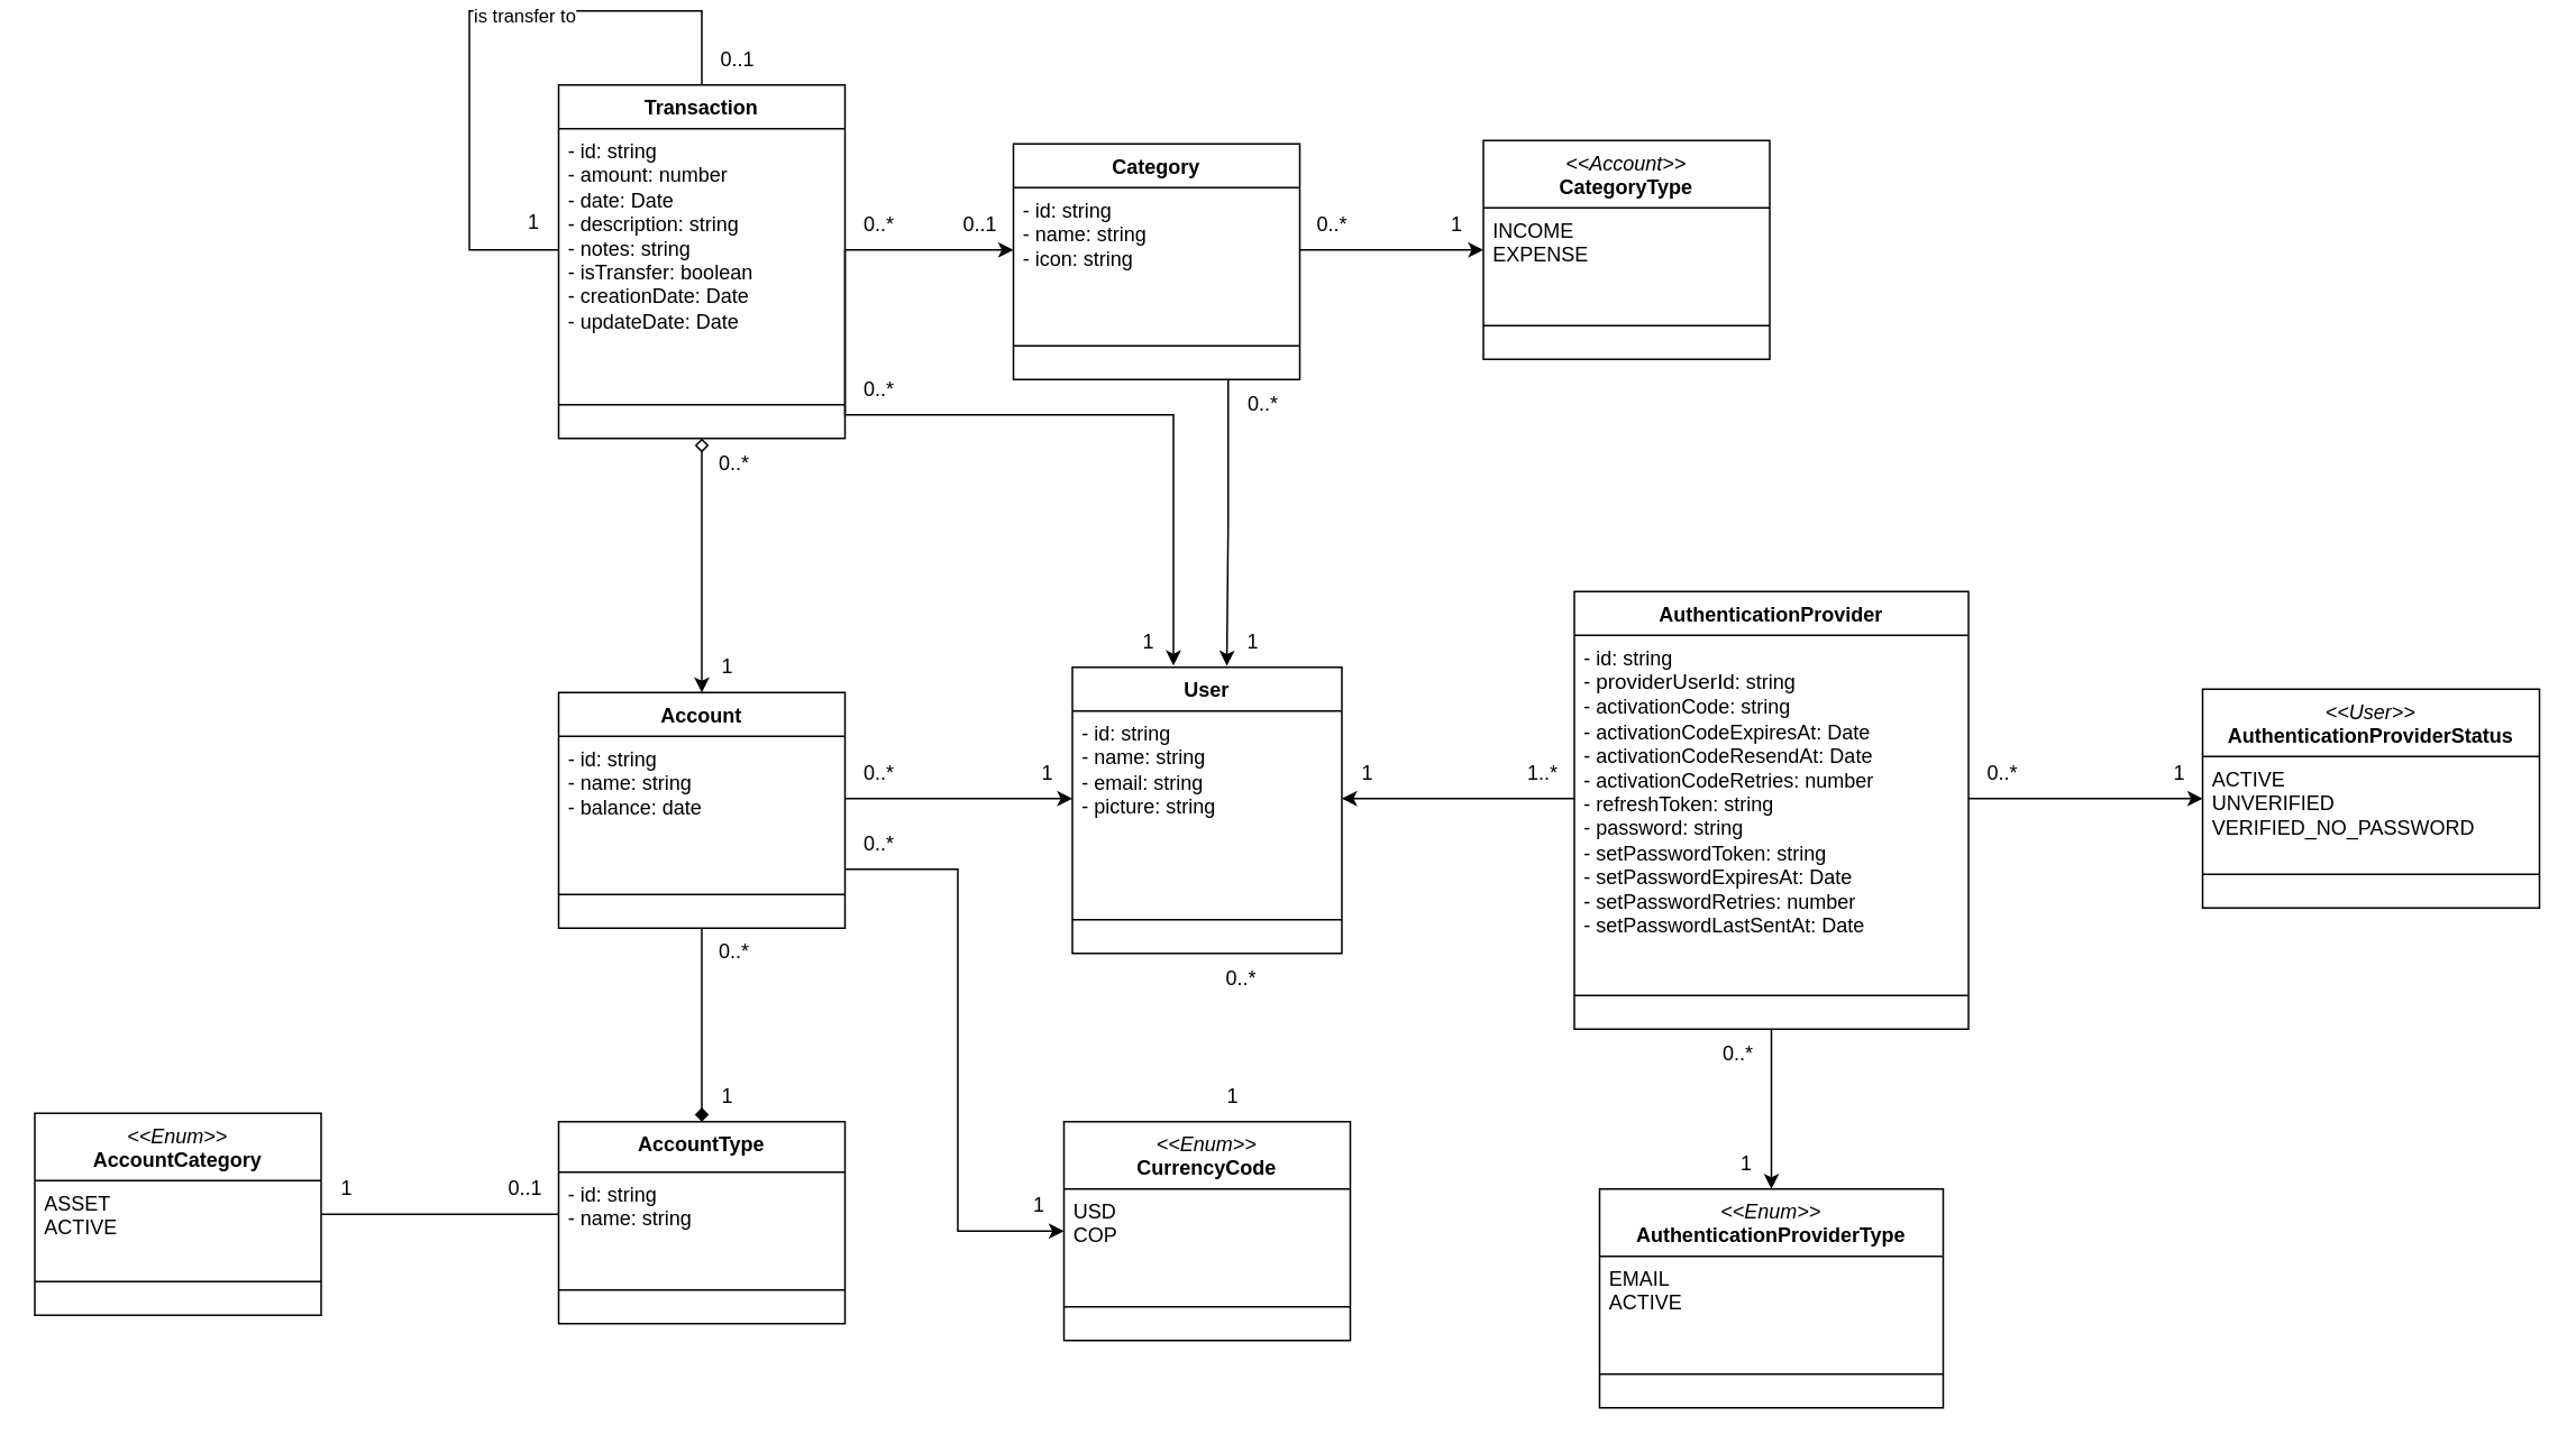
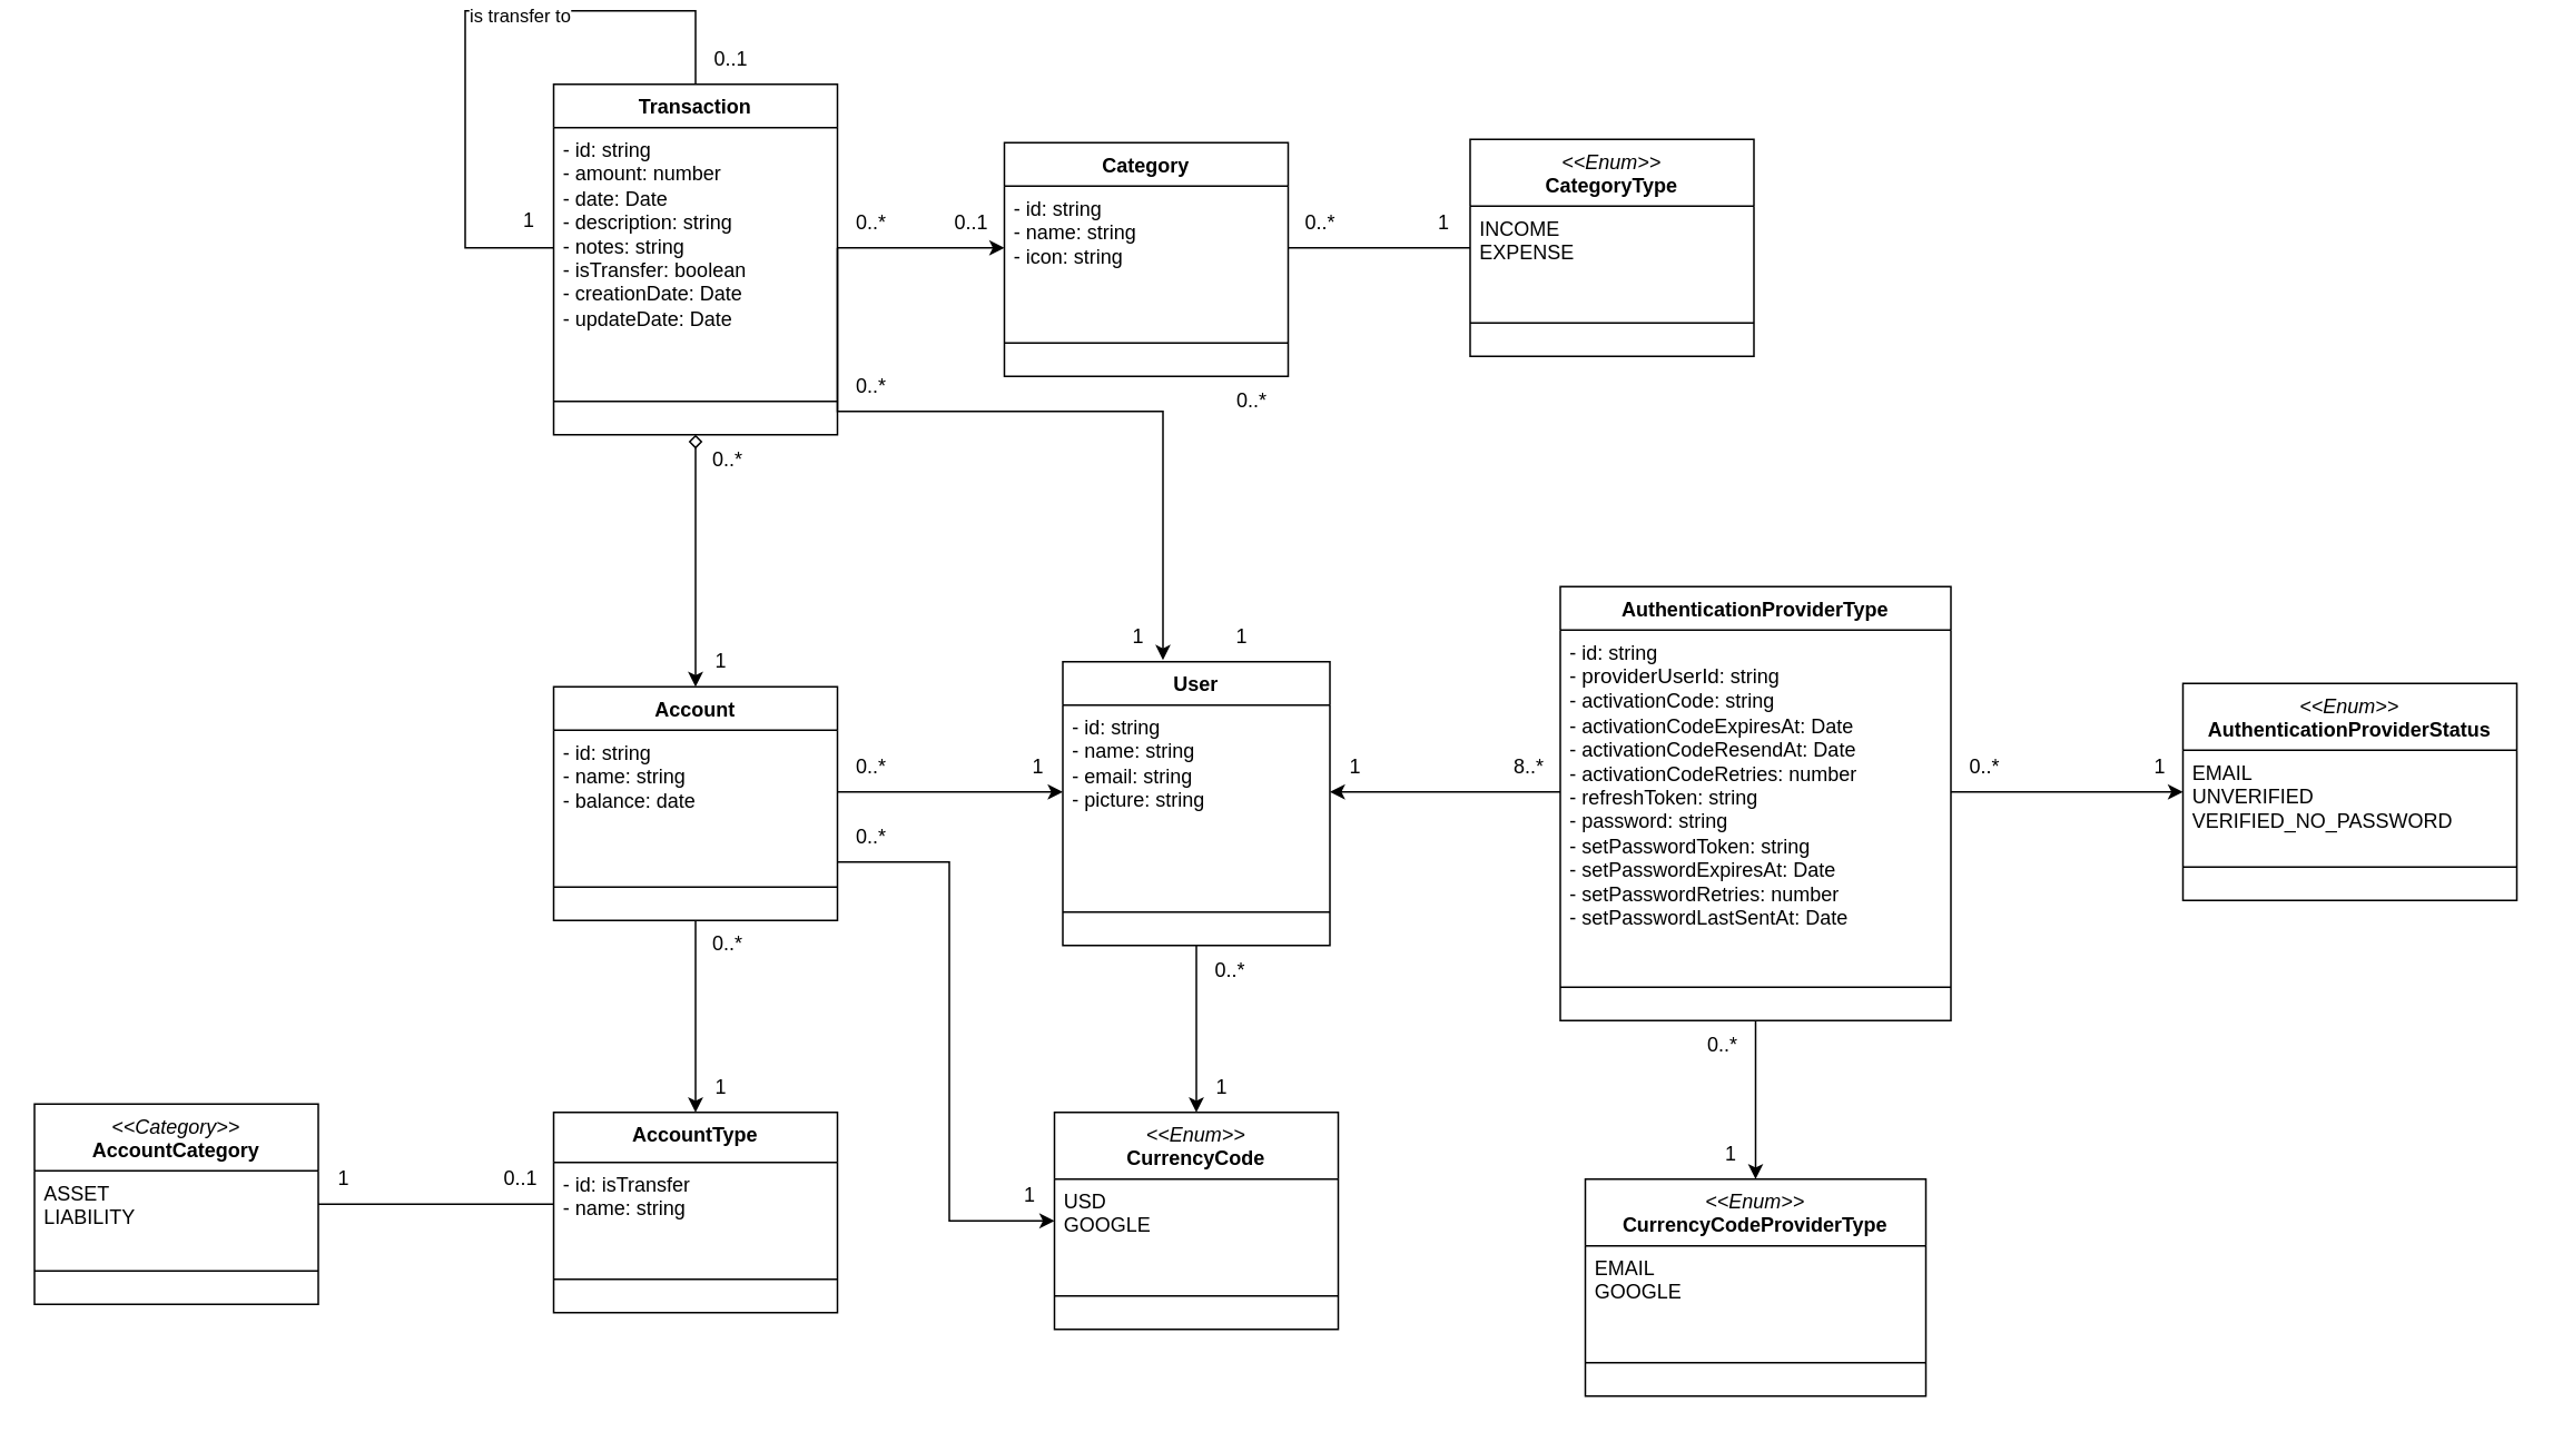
- <mxCell id="15" value="&lt;div&gt;&lt;i style=&quot;font-weight: 400;&quot;&gt;&amp;lt;&amp;lt;Account&amp;gt;&amp;gt;&lt;/i&gt;&lt;br&gt;&lt;/div&gt;CategoryType" style="swimlane;fontStyle=1;align=center;verticalAlign=top;childLayout=stackLayout;horizontal=1;startSize=40;horizontalStack=0;resizeParent=1;resizeParentMax=0;resizeLast=0;collapsible=1;marginBottom=0;whiteSpace=wrap;html=1;" parent="1" vertex="1"><mxGeometry x="880" y="83" width="170" height="130" as="geometry"><mxRectangle x="205" y="40" width="130" height="30" as="alternateBounds" /></mxGeometry></mxCell>
+ <mxCell id="15" value="&lt;div&gt;&lt;i style=&quot;font-weight: 400;&quot;&gt;&amp;lt;&amp;lt;Enum&amp;gt;&amp;gt;&lt;/i&gt;&lt;br&gt;&lt;/div&gt;CategoryType" style="swimlane;fontStyle=1;align=center;verticalAlign=top;childLayout=stackLayout;horizontal=1;startSize=40;horizontalStack=0;resizeParent=1;resizeParentMax=0;resizeLast=0;collapsible=1;marginBottom=0;whiteSpace=wrap;html=1;" parent="1" vertex="1"><mxGeometry x="880" y="83" width="170" height="130" as="geometry"><mxRectangle x="205" y="40" width="130" height="30" as="alternateBounds" /></mxGeometry></mxCell>
- <mxCell id="65" style="edgeStyle=orthogonalEdgeStyle;rounded=0;orthogonalLoop=1;jettySize=auto;html=1;entryX=0;entryY=0.5;entryDx=0;entryDy=0;" parent="1" source="8" target="16" edge="1"><mxGeometry relative="1" as="geometry" /></mxCell>
+ <mxCell id="65" style="edgeStyle=orthogonalEdgeStyle;rounded=0;orthogonalLoop=1;jettySize=auto;html=1;entryX=0;entryY=0.5;entryDx=0;entryDy=0;endArrow=none;" parent="1" source="8" target="16" edge="1"><mxGeometry relative="1" as="geometry" /></mxCell>
- <mxCell id="57" style="edgeStyle=orthogonalEdgeStyle;rounded=0;orthogonalLoop=1;jettySize=auto;html=1;exitX=0.75;exitY=1;exitDx=0;exitDy=0;entryX=0.573;entryY=-0.005;entryDx=0;entryDy=0;entryPerimeter=0;" parent="1" source="7" target="29" edge="1"><mxGeometry relative="1" as="geometry"><mxPoint x="728" y="346" as="targetPoint" /></mxGeometry></mxCell>
- <mxCell id="46" value="AuthenticationProvider" style="swimlane;fontStyle=1;align=center;verticalAlign=top;childLayout=stackLayout;horizontal=1;startSize=26;horizontalStack=0;resizeParent=1;resizeParentMax=0;resizeLast=0;collapsible=1;marginBottom=0;whiteSpace=wrap;html=1;" parent="1" vertex="1"><mxGeometry x="934" y="351" width="234" height="260" as="geometry" /></mxCell>
+ <mxCell id="46" value="AuthenticationProviderType" style="swimlane;fontStyle=1;align=center;verticalAlign=top;childLayout=stackLayout;horizontal=1;startSize=26;horizontalStack=0;resizeParent=1;resizeParentMax=0;resizeLast=0;collapsible=1;marginBottom=0;whiteSpace=wrap;html=1;" parent="1" vertex="1"><mxGeometry x="934" y="351" width="234" height="260" as="geometry" /></mxCell>
- <mxCell id="39" value="&lt;div&gt;&lt;i style=&quot;font-weight: 400;&quot;&gt;&amp;lt;&amp;lt;User&amp;gt;&amp;gt;&lt;/i&gt;&lt;br&gt;&lt;/div&gt;AuthenticationProviderStatus" style="swimlane;fontStyle=1;align=center;verticalAlign=top;childLayout=stackLayout;horizontal=1;startSize=40;horizontalStack=0;resizeParent=1;resizeParentMax=0;resizeLast=0;collapsible=1;marginBottom=0;whiteSpace=wrap;html=1;" parent="1" vertex="1"><mxGeometry x="1307" y="409" width="200" height="130" as="geometry"><mxRectangle x="205" y="40" width="130" height="30" as="alternateBounds" /></mxGeometry></mxCell>
+ <mxCell id="39" value="&lt;div&gt;&lt;i style=&quot;font-weight: 400;&quot;&gt;&amp;lt;&amp;lt;Enum&amp;gt;&amp;gt;&lt;/i&gt;&lt;br&gt;&lt;/div&gt;AuthenticationProviderStatus" style="swimlane;fontStyle=1;align=center;verticalAlign=top;childLayout=stackLayout;horizontal=1;startSize=40;horizontalStack=0;resizeParent=1;resizeParentMax=0;resizeLast=0;collapsible=1;marginBottom=0;whiteSpace=wrap;html=1;" parent="1" vertex="1"><mxGeometry x="1307" y="409" width="200" height="130" as="geometry"><mxRectangle x="205" y="40" width="130" height="30" as="alternateBounds" /></mxGeometry></mxCell>
- <mxCell id="56" value="1..*" style="text;html=1;align=center;verticalAlign=middle;resizable=0;points=[];autosize=1;strokeColor=none;fillColor=none;" parent="1" vertex="1"><mxGeometry x="895" y="444" width="40" height="30" as="geometry" /></mxCell>
+ <mxCell id="56" value="8..*" style="text;html=1;align=center;verticalAlign=middle;resizable=0;points=[];autosize=1;strokeColor=none;fillColor=none;" parent="1" vertex="1"><mxGeometry x="895" y="444" width="40" height="30" as="geometry" /></mxCell>
- <mxCell id="40" value="&lt;div&gt;ACTIVE&lt;/div&gt;&lt;div&gt;UNVERIFIED&lt;/div&gt;&lt;div&gt;VERIFIED_NO_PASSWORD&lt;/div&gt;&lt;div&gt;&lt;br&gt;&lt;/div&gt;" style="text;strokeColor=none;fillColor=none;align=left;verticalAlign=top;spacingLeft=4;spacingRight=4;overflow=hidden;rotatable=0;points=[[0,0.5],[1,0.5]];portConstraint=eastwest;whiteSpace=wrap;html=1;" parent="39" vertex="1"><mxGeometry y="40" width="200" height="50" as="geometry" /></mxCell>
+ <mxCell id="40" value="&lt;div&gt;EMAIL&lt;/div&gt;&lt;div&gt;UNVERIFIED&lt;/div&gt;&lt;div&gt;VERIFIED_NO_PASSWORD&lt;/div&gt;&lt;div&gt;&lt;br&gt;&lt;/div&gt;" style="text;strokeColor=none;fillColor=none;align=left;verticalAlign=top;spacingLeft=4;spacingRight=4;overflow=hidden;rotatable=0;points=[[0,0.5],[1,0.5]];portConstraint=eastwest;whiteSpace=wrap;html=1;" parent="39" vertex="1"><mxGeometry y="40" width="200" height="50" as="geometry" /></mxCell>
+ <mxCell id="28" style="edgeStyle=orthogonalEdgeStyle;rounded=0;orthogonalLoop=1;jettySize=auto;html=1;exitX=0.5;exitY=1;exitDx=0;exitDy=0;entryX=0.5;entryY=0;entryDx=0;entryDy=0;" parent="1" source="29" target="18" edge="1"><mxGeometry relative="1" as="geometry" /></mxCell>
- <mxCell id="23" style="edgeStyle=orthogonalEdgeStyle;rounded=0;orthogonalLoop=1;jettySize=auto;html=1;endArrow=diamond;" parent="1" source="24" target="60" edge="1"><mxGeometry relative="1" as="geometry" /></mxCell>
+ <mxCell id="23" style="edgeStyle=orthogonalEdgeStyle;rounded=0;orthogonalLoop=1;jettySize=auto;html=1;" parent="1" source="24" target="60" edge="1"><mxGeometry relative="1" as="geometry" /></mxCell>
- <mxCell id="72" value="&lt;div&gt;&lt;i style=&quot;font-weight: 400;&quot;&gt;&amp;lt;&amp;lt;Enum&amp;gt;&amp;gt;&lt;/i&gt;&lt;br&gt;&lt;/div&gt;AccountCategory" style="swimlane;fontStyle=1;align=center;verticalAlign=top;childLayout=stackLayout;horizontal=1;startSize=40;horizontalStack=0;resizeParent=1;resizeParentMax=0;resizeLast=0;collapsible=1;marginBottom=0;whiteSpace=wrap;html=1;" vertex="1" parent="1"><mxGeometry x="20" y="661" width="170" height="120" as="geometry"><mxRectangle x="205" y="40" width="130" height="30" as="alternateBounds" /></mxGeometry></mxCell>
+ <mxCell id="72" value="&lt;div&gt;&lt;i style=&quot;font-weight: 400;&quot;&gt;&amp;lt;&amp;lt;Category&amp;gt;&amp;gt;&lt;/i&gt;&lt;br&gt;&lt;/div&gt;AccountCategory" style="swimlane;fontStyle=1;align=center;verticalAlign=top;childLayout=stackLayout;horizontal=1;startSize=40;horizontalStack=0;resizeParent=1;resizeParentMax=0;resizeLast=0;collapsible=1;marginBottom=0;whiteSpace=wrap;html=1;" vertex="1" parent="1"><mxGeometry x="20" y="661" width="170" height="120" as="geometry"><mxRectangle x="205" y="40" width="130" height="30" as="alternateBounds" /></mxGeometry></mxCell>
- <mxCell id="61" value="- id: string&lt;div&gt;- name: string&lt;/div&gt;" style="text;strokeColor=none;fillColor=none;align=left;verticalAlign=top;spacingLeft=4;spacingRight=4;overflow=hidden;rotatable=0;points=[[0,0.5],[1,0.5]];portConstraint=eastwest;whiteSpace=wrap;html=1;" parent="60" vertex="1"><mxGeometry y="30" width="170" height="50" as="geometry" /></mxCell>
+ <mxCell id="61" value="- id: isTransfer&lt;div&gt;- name: string&lt;/div&gt;" style="text;strokeColor=none;fillColor=none;align=left;verticalAlign=top;spacingLeft=4;spacingRight=4;overflow=hidden;rotatable=0;points=[[0,0.5],[1,0.5]];portConstraint=eastwest;whiteSpace=wrap;html=1;" parent="60" vertex="1"><mxGeometry y="30" width="170" height="50" as="geometry" /></mxCell>
- <mxCell id="73" value="ASSET&lt;div&gt;ACTIVE&lt;/div&gt;" style="text;strokeColor=none;fillColor=none;align=left;verticalAlign=top;spacingLeft=4;spacingRight=4;overflow=hidden;rotatable=0;points=[[0,0.5],[1,0.5]];portConstraint=eastwest;whiteSpace=wrap;html=1;" vertex="1" parent="72"><mxGeometry y="40" width="170" height="40" as="geometry" /></mxCell>
+ <mxCell id="73" value="ASSET&lt;div&gt;LIABILITY&lt;/div&gt;" style="text;strokeColor=none;fillColor=none;align=left;verticalAlign=top;spacingLeft=4;spacingRight=4;overflow=hidden;rotatable=0;points=[[0,0.5],[1,0.5]];portConstraint=eastwest;whiteSpace=wrap;html=1;" vertex="1" parent="72"><mxGeometry y="40" width="170" height="40" as="geometry" /></mxCell>
- <mxCell id="19" value="USD&lt;div&gt;COP&lt;/div&gt;" style="text;strokeColor=none;fillColor=none;align=left;verticalAlign=top;spacingLeft=4;spacingRight=4;overflow=hidden;rotatable=0;points=[[0,0.5],[1,0.5]];portConstraint=eastwest;whiteSpace=wrap;html=1;" parent="18" vertex="1"><mxGeometry y="40" width="170" height="50" as="geometry" /></mxCell>
+ <mxCell id="19" value="USD&lt;div&gt;GOOGLE&lt;/div&gt;" style="text;strokeColor=none;fillColor=none;align=left;verticalAlign=top;spacingLeft=4;spacingRight=4;overflow=hidden;rotatable=0;points=[[0,0.5],[1,0.5]];portConstraint=eastwest;whiteSpace=wrap;html=1;" parent="18" vertex="1"><mxGeometry y="40" width="170" height="50" as="geometry" /></mxCell>
- <mxCell id="49" value="&lt;div&gt;&lt;i style=&quot;font-weight: 400;&quot;&gt;&amp;lt;&amp;lt;Enum&amp;gt;&amp;gt;&lt;/i&gt;&lt;br&gt;&lt;/div&gt;Authentication&lt;span style=&quot;background-color: transparent; color: light-dark(rgb(0, 0, 0), rgb(255, 255, 255));&quot;&gt;ProviderType&lt;/span&gt;" style="swimlane;fontStyle=1;align=center;verticalAlign=top;childLayout=stackLayout;horizontal=1;startSize=40;horizontalStack=0;resizeParent=1;resizeParentMax=0;resizeLast=0;collapsible=1;marginBottom=0;whiteSpace=wrap;html=1;" parent="1" vertex="1"><mxGeometry x="949" y="706" width="204" height="130" as="geometry"><mxRectangle x="205" y="40" width="130" height="30" as="alternateBounds" /></mxGeometry></mxCell>
+ <mxCell id="49" value="&lt;div&gt;&lt;i style=&quot;font-weight: 400;&quot;&gt;&amp;lt;&amp;lt;Enum&amp;gt;&amp;gt;&lt;/i&gt;&lt;br&gt;&lt;/div&gt;CurrencyCode&lt;span style=&quot;background-color: transparent; color: light-dark(rgb(0, 0, 0), rgb(255, 255, 255));&quot;&gt;ProviderType&lt;/span&gt;" style="swimlane;fontStyle=1;align=center;verticalAlign=top;childLayout=stackLayout;horizontal=1;startSize=40;horizontalStack=0;resizeParent=1;resizeParentMax=0;resizeLast=0;collapsible=1;marginBottom=0;whiteSpace=wrap;html=1;" parent="1" vertex="1"><mxGeometry x="949" y="706" width="204" height="130" as="geometry"><mxRectangle x="205" y="40" width="130" height="30" as="alternateBounds" /></mxGeometry></mxCell>
- <mxCell id="50" value="&lt;div&gt;EMAIL&lt;/div&gt;&lt;div&gt;ACTIVE&lt;/div&gt;" style="text;strokeColor=none;fillColor=none;align=left;verticalAlign=top;spacingLeft=4;spacingRight=4;overflow=hidden;rotatable=0;points=[[0,0.5],[1,0.5]];portConstraint=eastwest;whiteSpace=wrap;html=1;" parent="49" vertex="1"><mxGeometry y="40" width="204" height="50" as="geometry" /></mxCell>
+ <mxCell id="50" value="&lt;div&gt;EMAIL&lt;/div&gt;&lt;div&gt;GOOGLE&lt;/div&gt;" style="text;strokeColor=none;fillColor=none;align=left;verticalAlign=top;spacingLeft=4;spacingRight=4;overflow=hidden;rotatable=0;points=[[0,0.5],[1,0.5]];portConstraint=eastwest;whiteSpace=wrap;html=1;" parent="49" vertex="1"><mxGeometry y="40" width="204" height="50" as="geometry" /></mxCell>
